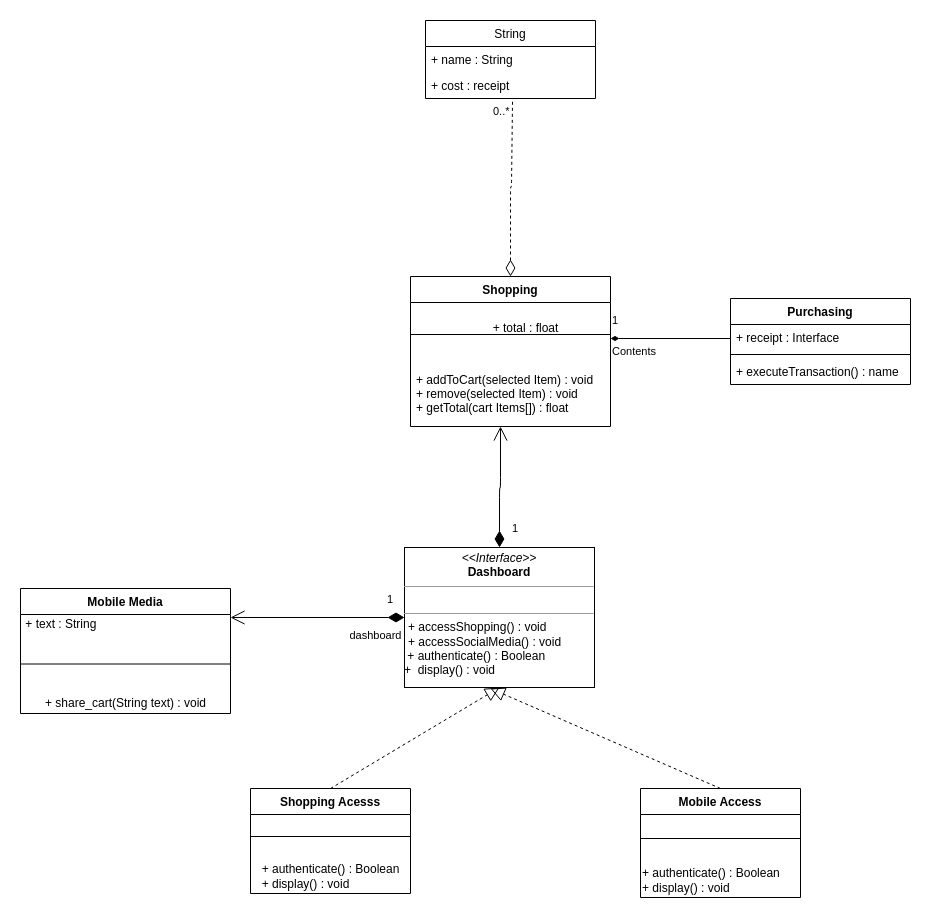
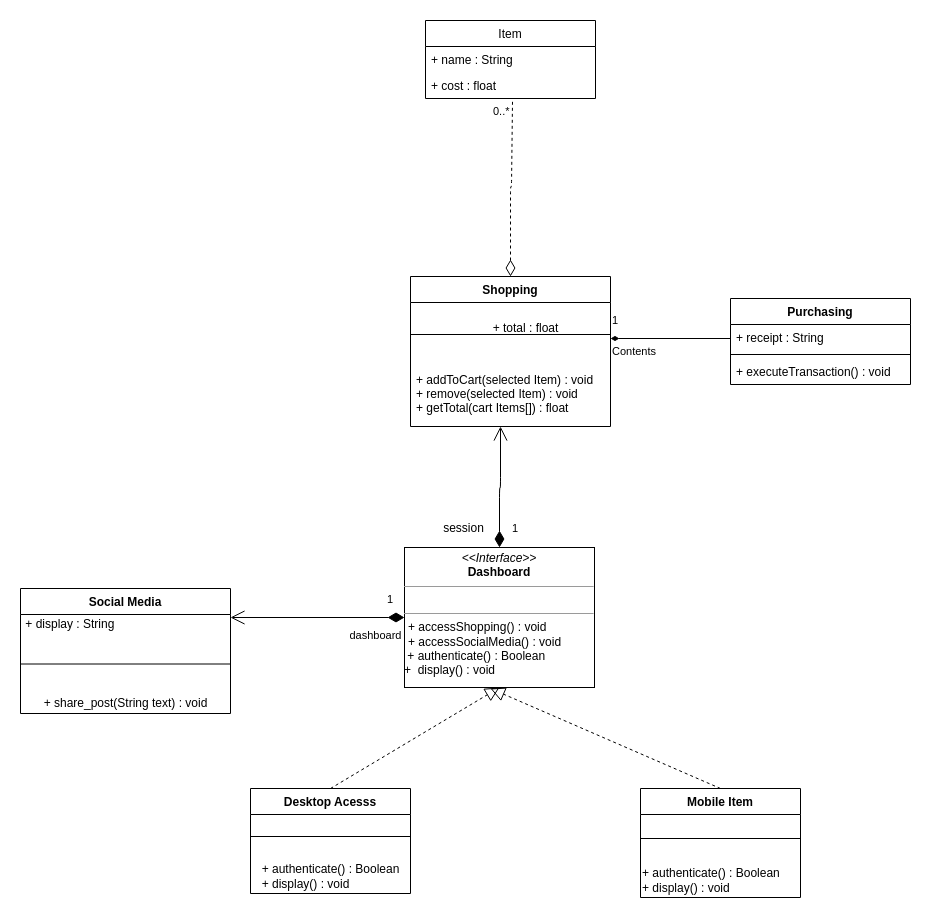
- <mxCell id="9" value="String" style="swimlane;fontStyle=0;childLayout=stackLayout;horizontal=1;startSize=26;fillColor=none;horizontalStack=0;resizeParent=1;resizeParentMax=0;resizeLast=0;collapsible=1;marginBottom=0;" vertex="1" parent="1"><mxGeometry x="425" y="20" width="170" height="78" as="geometry" /></mxCell>
+ <mxCell id="9" value="Item" style="swimlane;fontStyle=0;childLayout=stackLayout;horizontal=1;startSize=26;fillColor=none;horizontalStack=0;resizeParent=1;resizeParentMax=0;resizeLast=0;collapsible=1;marginBottom=0;" vertex="1" parent="1"><mxGeometry x="425" y="20" width="170" height="78" as="geometry" /></mxCell>
- <mxCell id="11" value="+ cost : receipt" style="text;strokeColor=none;fillColor=none;align=left;verticalAlign=top;spacingLeft=4;spacingRight=4;overflow=hidden;rotatable=0;points=[[0,0.5],[1,0.5]];portConstraint=eastwest;" vertex="1" parent="9"><mxGeometry y="52" width="170" height="26" as="geometry" /></mxCell>
+ <mxCell id="11" value="+ cost : float" style="text;strokeColor=none;fillColor=none;align=left;verticalAlign=top;spacingLeft=4;spacingRight=4;overflow=hidden;rotatable=0;points=[[0,0.5],[1,0.5]];portConstraint=eastwest;" vertex="1" parent="9"><mxGeometry y="52" width="170" height="26" as="geometry" /></mxCell>
- <mxCell id="6" value="+ receipt : Interface" style="text;strokeColor=none;fillColor=none;align=left;verticalAlign=top;spacingLeft=4;spacingRight=4;overflow=hidden;rotatable=0;points=[[0,0.5],[1,0.5]];portConstraint=eastwest;" vertex="1" parent="5"><mxGeometry y="26" width="180" height="26" as="geometry" /></mxCell>
+ <mxCell id="6" value="+ receipt : String" style="text;strokeColor=none;fillColor=none;align=left;verticalAlign=top;spacingLeft=4;spacingRight=4;overflow=hidden;rotatable=0;points=[[0,0.5],[1,0.5]];portConstraint=eastwest;" vertex="1" parent="5"><mxGeometry y="26" width="180" height="26" as="geometry" /></mxCell>
- <mxCell id="8" value="+ executeTransaction() : name" style="text;strokeColor=none;fillColor=none;align=left;verticalAlign=top;spacingLeft=4;spacingRight=4;overflow=hidden;rotatable=0;points=[[0,0.5],[1,0.5]];portConstraint=eastwest;" vertex="1" parent="5"><mxGeometry y="60" width="180" height="26" as="geometry" /></mxCell>
+ <mxCell id="8" value="+ executeTransaction() : void" style="text;strokeColor=none;fillColor=none;align=left;verticalAlign=top;spacingLeft=4;spacingRight=4;overflow=hidden;rotatable=0;points=[[0,0.5],[1,0.5]];portConstraint=eastwest;" vertex="1" parent="5"><mxGeometry y="60" width="180" height="26" as="geometry" /></mxCell>
+ <mxCell id="32" value="session" style="text;html=1;align=center;verticalAlign=middle;resizable=0;points=[];autosize=1;" vertex="1" parent="1"><mxGeometry x="435" y="518" width="55" height="20" as="geometry" /></mxCell>
- <mxCell id="18" value="Mobile Media" style="swimlane;fontStyle=1;align=center;verticalAlign=top;childLayout=stackLayout;horizontal=1;startSize=26;horizontalStack=0;resizeParent=1;resizeParentMax=0;resizeLast=0;collapsible=1;marginBottom=0;" vertex="1" parent="1"><mxGeometry x="20" y="588" width="210" height="125" as="geometry" /></mxCell>
+ <mxCell id="18" value="Social Media" style="swimlane;fontStyle=1;align=center;verticalAlign=top;childLayout=stackLayout;horizontal=1;startSize=26;horizontalStack=0;resizeParent=1;resizeParentMax=0;resizeLast=0;collapsible=1;marginBottom=0;" vertex="1" parent="1"><mxGeometry x="20" y="588" width="210" height="125" as="geometry" /></mxCell>
- <mxCell id="19" value="&amp;nbsp;+ text : String&amp;nbsp;" style="text;html=1;align=left;verticalAlign=middle;resizable=0;points=[];autosize=1;" vertex="1" parent="18"><mxGeometry y="26" width="210" height="20" as="geometry" /></mxCell>
+ <mxCell id="19" value="&amp;nbsp;+ display : String&amp;nbsp;" style="text;html=1;align=left;verticalAlign=middle;resizable=0;points=[];autosize=1;" vertex="1" parent="18"><mxGeometry y="26" width="210" height="20" as="geometry" /></mxCell>
- <mxCell id="21" value="&lt;span style=&quot;text-align: left&quot;&gt;+ share_cart(String text) : void&lt;/span&gt;" style="text;html=1;align=center;verticalAlign=middle;resizable=0;points=[];autosize=1;" vertex="1" parent="18"><mxGeometry y="105" width="210" height="20" as="geometry" /></mxCell>
+ <mxCell id="21" value="&lt;span style=&quot;text-align: left&quot;&gt;+ share_post(String text) : void&lt;/span&gt;" style="text;html=1;align=center;verticalAlign=middle;resizable=0;points=[];autosize=1;" vertex="1" parent="18"><mxGeometry y="105" width="210" height="20" as="geometry" /></mxCell>
- <mxCell id="24" value="Shopping Acesss" style="swimlane;fontStyle=1;align=center;verticalAlign=top;childLayout=stackLayout;horizontal=1;startSize=26;horizontalStack=0;resizeParent=1;resizeParentMax=0;resizeLast=0;collapsible=1;marginBottom=0;" vertex="1" parent="1"><mxGeometry x="250" y="788" width="160" height="105" as="geometry" /></mxCell>
+ <mxCell id="24" value="Desktop Acesss" style="swimlane;fontStyle=1;align=center;verticalAlign=top;childLayout=stackLayout;horizontal=1;startSize=26;horizontalStack=0;resizeParent=1;resizeParentMax=0;resizeLast=0;collapsible=1;marginBottom=0;" vertex="1" parent="1"><mxGeometry x="250" y="788" width="160" height="105" as="geometry" /></mxCell>
- <mxCell id="15" value="Mobile Access" style="swimlane;fontStyle=1;align=center;verticalAlign=top;childLayout=stackLayout;horizontal=1;startSize=26;horizontalStack=0;resizeParent=1;resizeParentMax=0;resizeLast=0;collapsible=1;marginBottom=0;" vertex="1" parent="1"><mxGeometry x="640" y="788" width="160" height="109" as="geometry" /></mxCell>
+ <mxCell id="15" value="Mobile Item" style="swimlane;fontStyle=1;align=center;verticalAlign=top;childLayout=stackLayout;horizontal=1;startSize=26;horizontalStack=0;resizeParent=1;resizeParentMax=0;resizeLast=0;collapsible=1;marginBottom=0;" vertex="1" parent="1"><mxGeometry x="640" y="788" width="160" height="109" as="geometry" /></mxCell>
